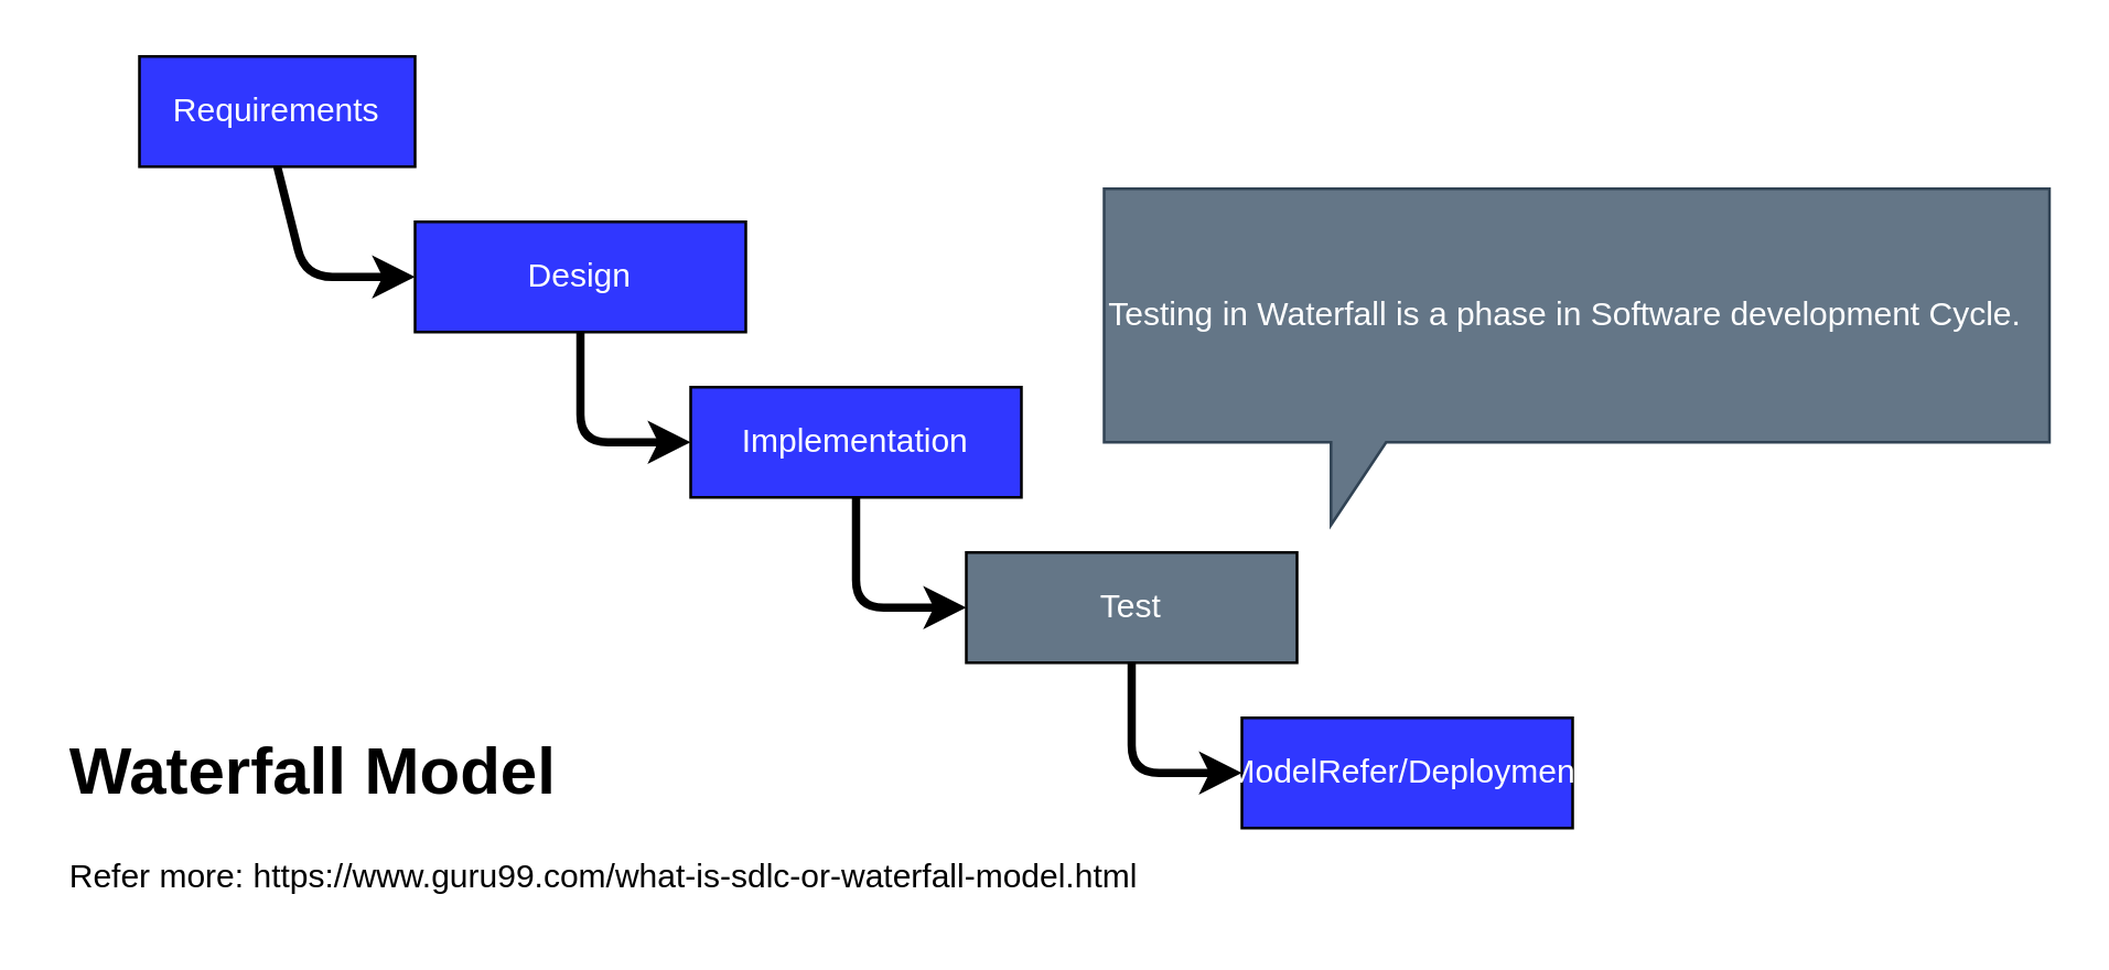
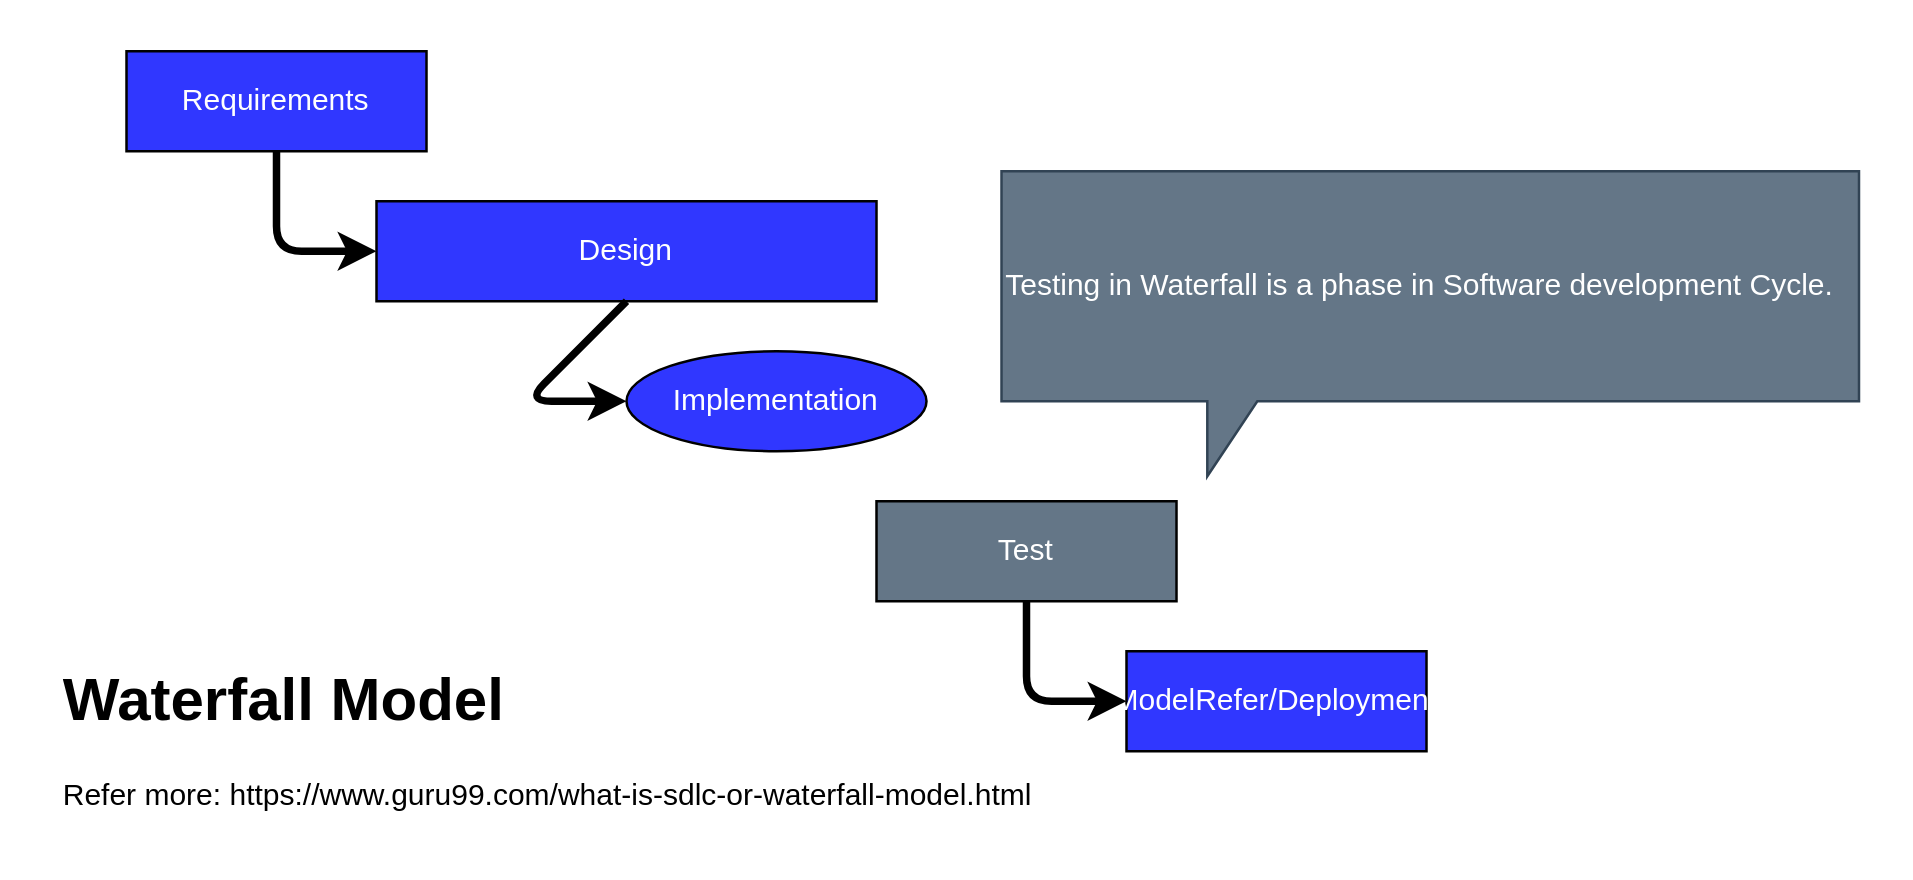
- <mxCell id="2" value="Requirements" style="rounded=0;whiteSpace=wrap;html=1;fillColor=#3037FF;fontColor=#FFFFFF;" parent="1" vertex="1"><mxGeometry x="50" y="20" width="100" height="40" as="geometry" /></mxCell>
+ <mxCell id="2" value="Requirements" style="rounded=0;whiteSpace=wrap;html=1;fillColor=#3037FF;fontColor=#FFFFFF;" parent="1" vertex="1"><mxGeometry x="50" y="20" width="120" height="40" as="geometry" /></mxCell>
- <mxCell id="3" value="Design" style="rounded=0;whiteSpace=wrap;html=1;fillColor=#3037FF;fontColor=#FFFFFF;" parent="1" vertex="1"><mxGeometry x="150" y="80" width="120" height="40" as="geometry" /></mxCell>
+ <mxCell id="3" value="Design" style="rounded=0;whiteSpace=wrap;html=1;fillColor=#3037FF;fontColor=#FFFFFF;" parent="1" vertex="1"><mxGeometry x="150" y="80" width="200" height="40" as="geometry" /></mxCell>
- <mxCell id="4" value="Implementation" style="rounded=0;whiteSpace=wrap;html=1;fillColor=#3037FF;fontColor=#FFFFFF;" parent="1" vertex="1"><mxGeometry x="250" y="140" width="120" height="40" as="geometry" /></mxCell>
+ <mxCell id="4" value="Implementation" style="ellipse;whiteSpace=wrap;html=1;fillColor=#3037FF;fontColor=#FFFFFF;" parent="1" vertex="1"><mxGeometry x="250" y="140" width="120" height="40" as="geometry" /></mxCell>
- <mxCell id="8" value="" style="endArrow=classic;html=1;exitX=0.5;exitY=1;exitDx=0;exitDy=0;entryX=0;entryY=0.5;entryDx=0;entryDy=0;strokeWidth=3;" parent="1" source="4" target="7" edge="1"><mxGeometry width="50" height="50" relative="1" as="geometry"><mxPoint x="220" y="130" as="sourcePoint" /><mxPoint x="260" y="170" as="targetPoint" /><Array as="points"><mxPoint x="310" y="220" /></Array></mxGeometry></mxCell>
